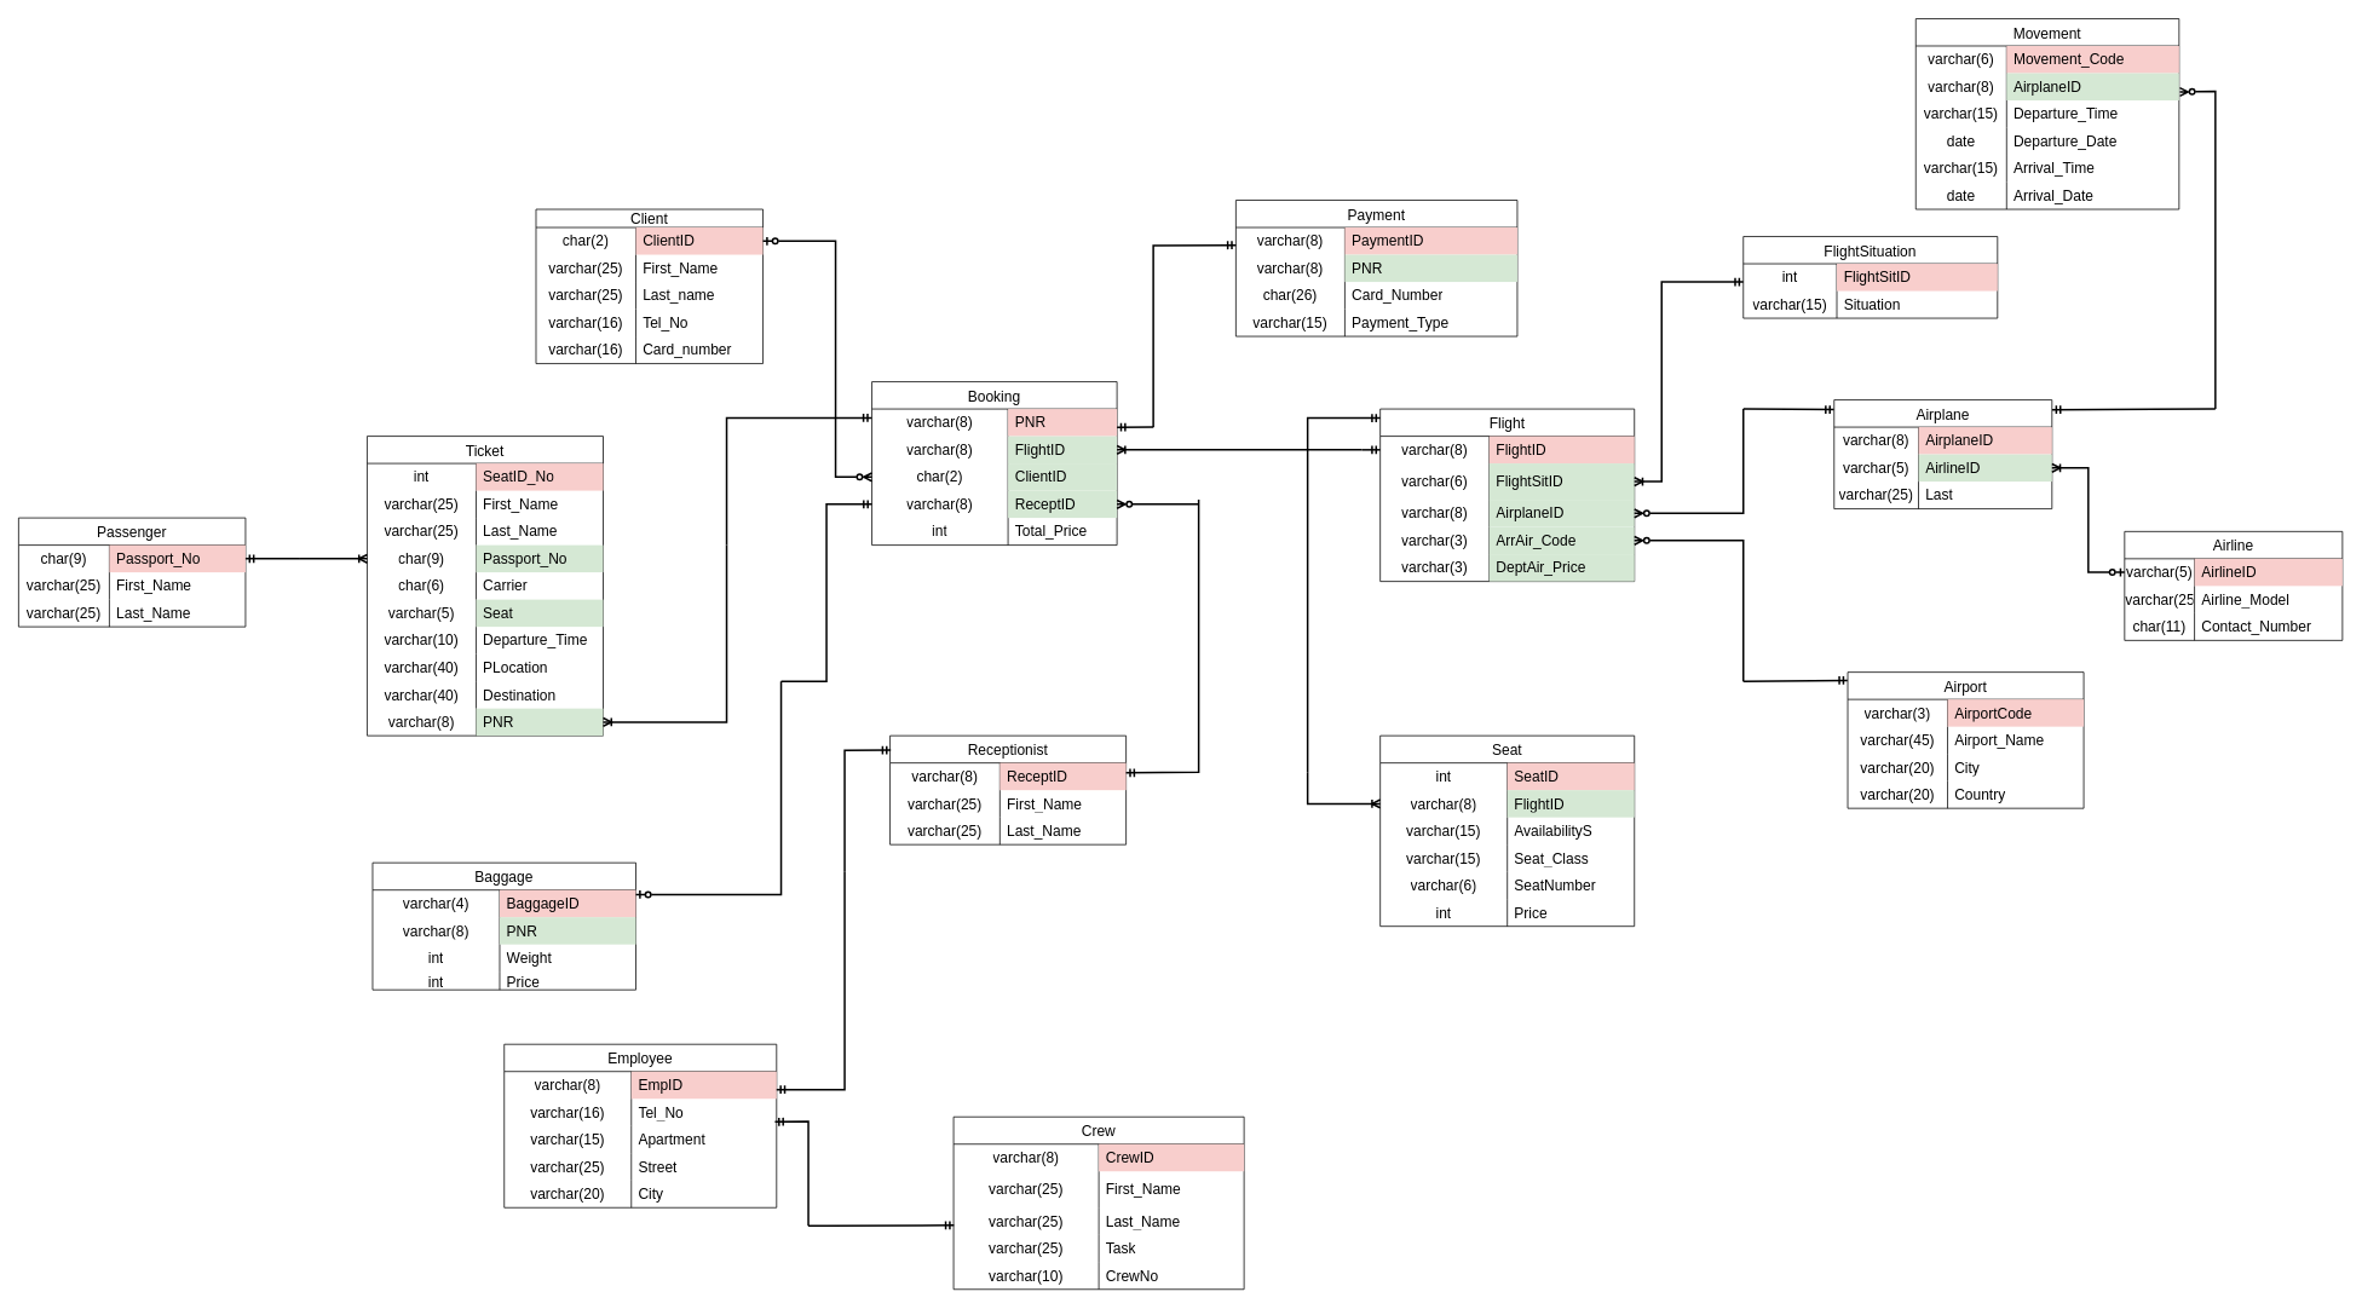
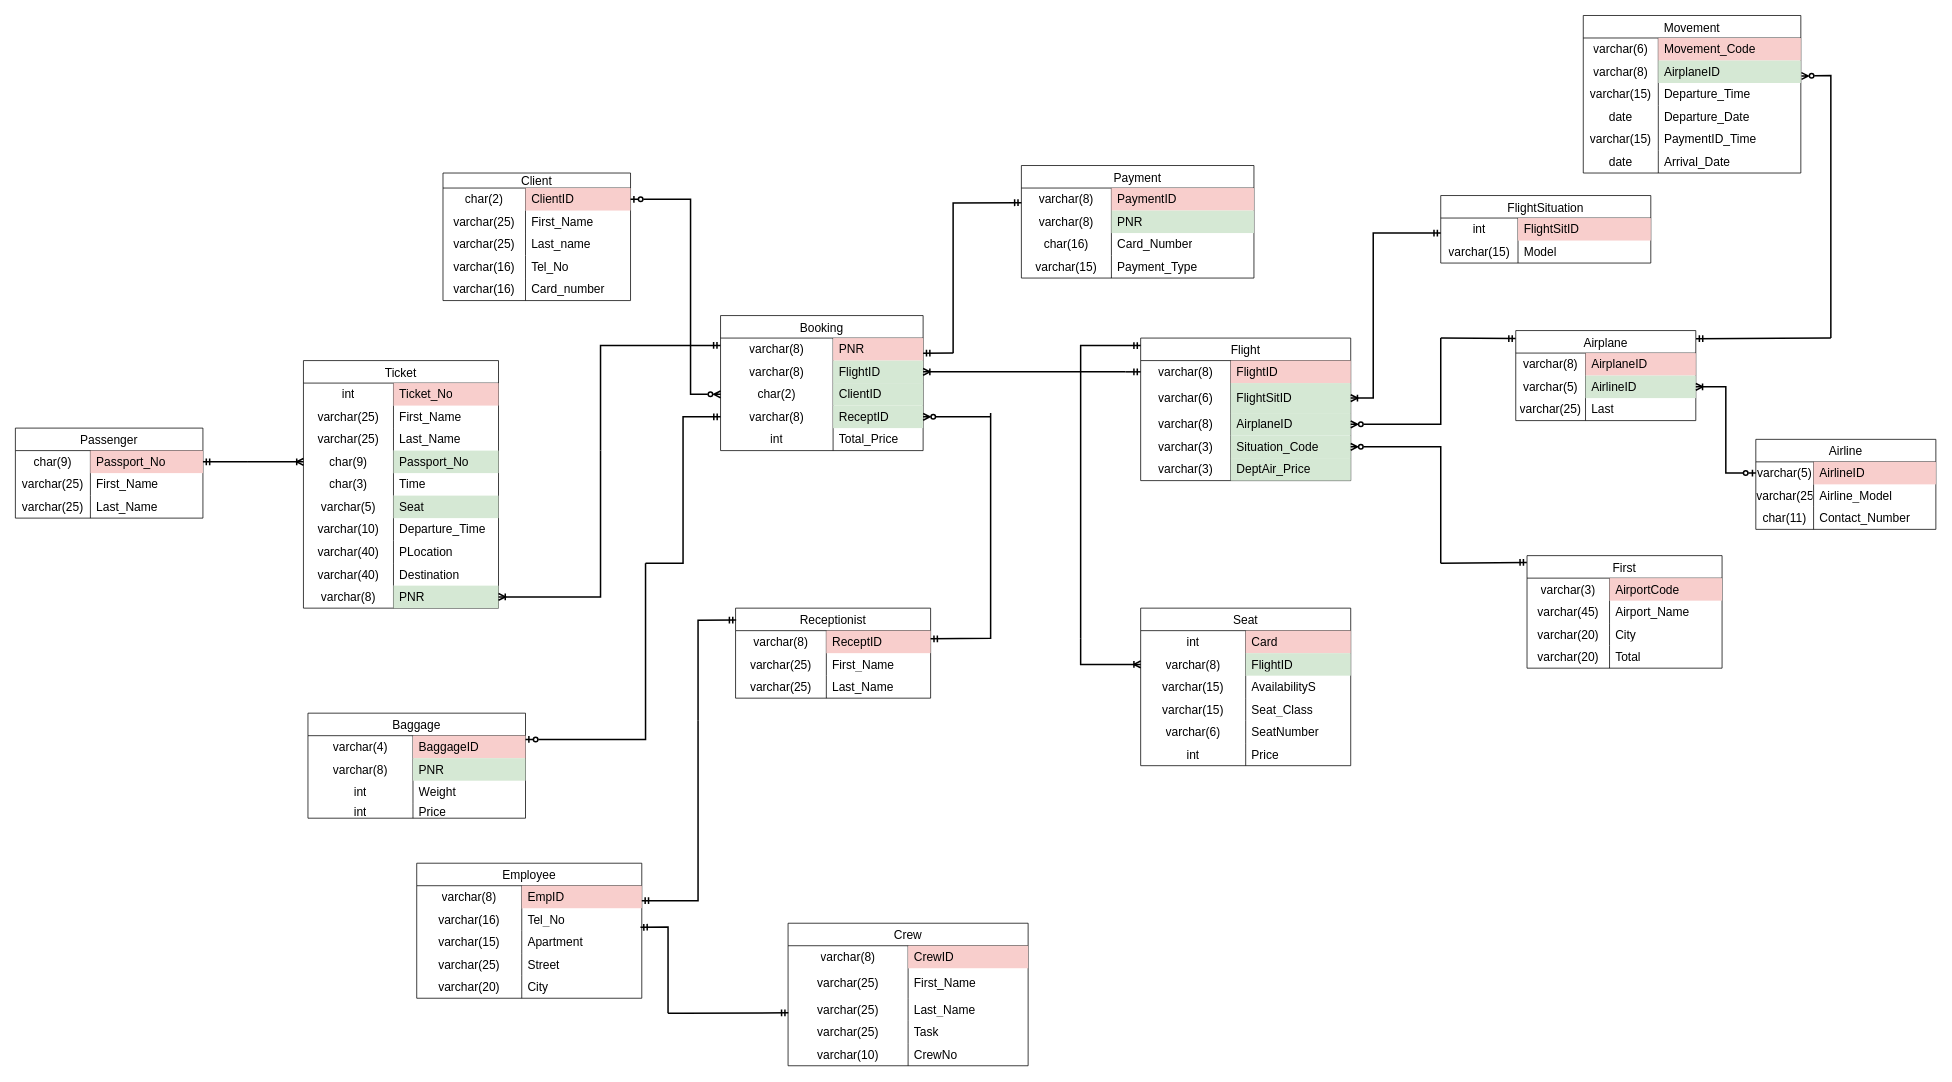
- <mxCell id="233" value="Arrival_Time" style="shape=partialRectangle;html=1;whiteSpace=wrap;connectable=0;fillColor=none;top=0;left=0;bottom=0;right=0;align=left;spacingLeft=6;overflow=hidden;strokeColor=inherit;fontSize=16;" parent="231" vertex="1"><mxGeometry x="100" width="190" height="30" as="geometry"><mxRectangle width="190" height="30" as="alternateBounds" /></mxGeometry></mxCell>
+ <mxCell id="233" value="PaymentID_Time" style="shape=partialRectangle;html=1;whiteSpace=wrap;connectable=0;fillColor=none;top=0;left=0;bottom=0;right=0;align=left;spacingLeft=6;overflow=hidden;strokeColor=inherit;fontSize=16;" parent="231" vertex="1"><mxGeometry x="100" width="190" height="30" as="geometry"><mxRectangle width="190" height="30" as="alternateBounds" /></mxGeometry></mxCell>
- <mxCell id="83" value="char(26)" style="shape=partialRectangle;html=1;whiteSpace=wrap;connectable=0;fillColor=none;top=0;left=0;bottom=0;right=0;overflow=hidden;strokeColor=inherit;fontSize=16;" parent="82" vertex="1"><mxGeometry width="120" height="30" as="geometry"><mxRectangle width="120" height="30" as="alternateBounds" /></mxGeometry></mxCell>
+ <mxCell id="83" value="char(16)" style="shape=partialRectangle;html=1;whiteSpace=wrap;connectable=0;fillColor=none;top=0;left=0;bottom=0;right=0;overflow=hidden;strokeColor=inherit;fontSize=16;" parent="82" vertex="1"><mxGeometry width="120" height="30" as="geometry"><mxRectangle width="120" height="30" as="alternateBounds" /></mxGeometry></mxCell>
- <mxCell id="184" value="Situation" style="shape=partialRectangle;html=1;whiteSpace=wrap;connectable=0;fillColor=none;top=0;left=0;bottom=0;right=0;align=left;spacingLeft=6;overflow=hidden;strokeColor=inherit;fontSize=16;" parent="182" vertex="1"><mxGeometry x="103" width="177" height="30" as="geometry"><mxRectangle width="177" height="30" as="alternateBounds" /></mxGeometry></mxCell>
+ <mxCell id="184" value="Model" style="shape=partialRectangle;html=1;whiteSpace=wrap;connectable=0;fillColor=none;top=0;left=0;bottom=0;right=0;align=left;spacingLeft=6;overflow=hidden;strokeColor=inherit;fontSize=16;" parent="182" vertex="1"><mxGeometry x="103" width="177" height="30" as="geometry"><mxRectangle width="177" height="30" as="alternateBounds" /></mxGeometry></mxCell>
- <mxCell id="21" value="SeatID_No" style="shape=partialRectangle;html=1;whiteSpace=wrap;connectable=0;fillColor=#f8cecc;top=0;left=0;bottom=0;right=0;align=left;spacingLeft=6;overflow=hidden;strokeColor=#b85450;fontSize=16;" parent="19" vertex="1"><mxGeometry x="120" width="140" height="30" as="geometry"><mxRectangle width="140" height="30" as="alternateBounds" /></mxGeometry></mxCell>
+ <mxCell id="21" value="Ticket_No" style="shape=partialRectangle;html=1;whiteSpace=wrap;connectable=0;fillColor=#f8cecc;top=0;left=0;bottom=0;right=0;align=left;spacingLeft=6;overflow=hidden;strokeColor=#b85450;fontSize=16;" parent="19" vertex="1"><mxGeometry x="120" width="140" height="30" as="geometry"><mxRectangle width="140" height="30" as="alternateBounds" /></mxGeometry></mxCell>
- <mxCell id="155" value="ArrAir_Code" style="shape=partialRectangle;html=1;whiteSpace=wrap;connectable=0;fillColor=#d5e8d4;top=0;left=0;bottom=0;right=0;align=left;spacingLeft=6;overflow=hidden;strokeColor=#82b366;fontSize=16;" parent="153" vertex="1"><mxGeometry x="120" width="160" height="30" as="geometry"><mxRectangle width="160" height="30" as="alternateBounds" /></mxGeometry></mxCell>
+ <mxCell id="155" value="Situation_Code" style="shape=partialRectangle;html=1;whiteSpace=wrap;connectable=0;fillColor=#d5e8d4;top=0;left=0;bottom=0;right=0;align=left;spacingLeft=6;overflow=hidden;strokeColor=#82b366;fontSize=16;" parent="153" vertex="1"><mxGeometry x="120" width="160" height="30" as="geometry"><mxRectangle width="160" height="30" as="alternateBounds" /></mxGeometry></mxCell>
- <mxCell id="32" value="char(6)" style="shape=partialRectangle;html=1;whiteSpace=wrap;connectable=0;fillColor=none;top=0;left=0;bottom=0;right=0;overflow=hidden;strokeColor=inherit;fontSize=16;" parent="31" vertex="1"><mxGeometry width="120" height="30" as="geometry"><mxRectangle width="120" height="30" as="alternateBounds" /></mxGeometry></mxCell>
+ <mxCell id="32" value="char(3)" style="shape=partialRectangle;html=1;whiteSpace=wrap;connectable=0;fillColor=none;top=0;left=0;bottom=0;right=0;overflow=hidden;strokeColor=inherit;fontSize=16;" parent="31" vertex="1"><mxGeometry width="120" height="30" as="geometry"><mxRectangle width="120" height="30" as="alternateBounds" /></mxGeometry></mxCell>
- <mxCell id="33" value="Carrier" style="shape=partialRectangle;html=1;whiteSpace=wrap;connectable=0;fillColor=none;top=0;left=0;bottom=0;right=0;align=left;spacingLeft=6;overflow=hidden;strokeColor=inherit;fontSize=16;" parent="31" vertex="1"><mxGeometry x="120" width="140" height="30" as="geometry"><mxRectangle width="140" height="30" as="alternateBounds" /></mxGeometry></mxCell>
+ <mxCell id="33" value="Time" style="shape=partialRectangle;html=1;whiteSpace=wrap;connectable=0;fillColor=none;top=0;left=0;bottom=0;right=0;align=left;spacingLeft=6;overflow=hidden;strokeColor=inherit;fontSize=16;" parent="31" vertex="1"><mxGeometry x="120" width="140" height="30" as="geometry"><mxRectangle width="140" height="30" as="alternateBounds" /></mxGeometry></mxCell>
- <mxCell id="195" value="Airport" style="shape=table;startSize=30;container=1;collapsible=0;childLayout=tableLayout;fixedRows=1;rowLines=0;fontStyle=0;strokeColor=default;fontSize=16;" parent="1" vertex="1"><mxGeometry x="2035" y="740" width="260" height="150" as="geometry" /></mxCell>
+ <mxCell id="195" value="First" style="shape=table;startSize=30;container=1;collapsible=0;childLayout=tableLayout;fixedRows=1;rowLines=0;fontStyle=0;strokeColor=default;fontSize=16;" parent="1" vertex="1"><mxGeometry x="2035" y="740" width="260" height="150" as="geometry" /></mxCell>
- <mxCell id="162" value="SeatID" style="shape=partialRectangle;html=1;whiteSpace=wrap;connectable=0;fillColor=#f8cecc;top=0;left=0;bottom=0;right=0;align=left;spacingLeft=6;overflow=hidden;strokeColor=#b85450;fontSize=16;" parent="160" vertex="1"><mxGeometry x="140" width="140" height="30" as="geometry"><mxRectangle width="140" height="30" as="alternateBounds" /></mxGeometry></mxCell>
+ <mxCell id="162" value="Card" style="shape=partialRectangle;html=1;whiteSpace=wrap;connectable=0;fillColor=#f8cecc;top=0;left=0;bottom=0;right=0;align=left;spacingLeft=6;overflow=hidden;strokeColor=#b85450;fontSize=16;" parent="160" vertex="1"><mxGeometry x="140" width="140" height="30" as="geometry"><mxRectangle width="140" height="30" as="alternateBounds" /></mxGeometry></mxCell>
- <mxCell id="207" value="Country" style="shape=partialRectangle;html=1;whiteSpace=wrap;connectable=0;fillColor=none;top=0;left=0;bottom=0;right=0;align=left;spacingLeft=6;overflow=hidden;strokeColor=inherit;fontSize=16;" parent="205" vertex="1"><mxGeometry x="110" width="150" height="30" as="geometry"><mxRectangle width="150" height="30" as="alternateBounds" /></mxGeometry></mxCell>
+ <mxCell id="207" value="Total" style="shape=partialRectangle;html=1;whiteSpace=wrap;connectable=0;fillColor=none;top=0;left=0;bottom=0;right=0;align=left;spacingLeft=6;overflow=hidden;strokeColor=inherit;fontSize=16;" parent="205" vertex="1"><mxGeometry x="110" width="150" height="30" as="geometry"><mxRectangle width="150" height="30" as="alternateBounds" /></mxGeometry></mxCell>
